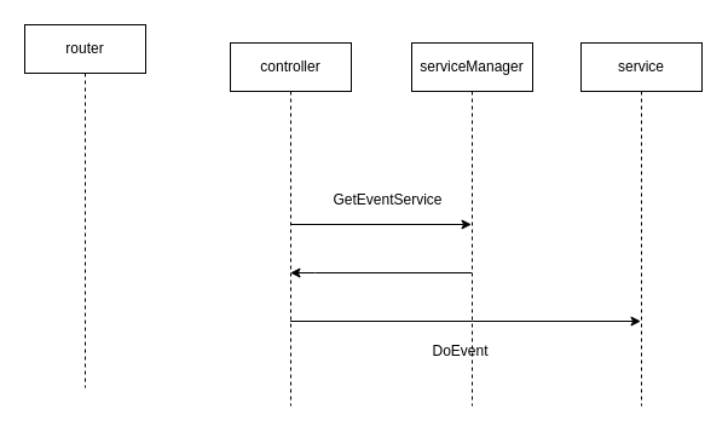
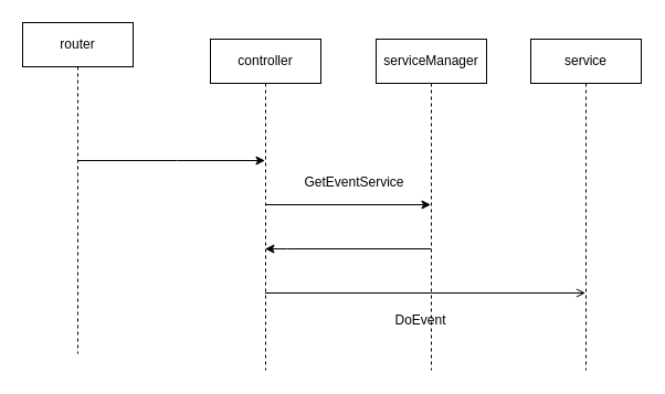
+ <mxCell id="9" value="" style="endArrow=classic;html=1;rounded=0;" edge="1" parent="1" source="2" target="3"><mxGeometry width="50" height="50" relative="1" as="geometry"><mxPoint x="120" y="185" as="sourcePoint" /><mxPoint x="170" y="135" as="targetPoint" /><Array as="points"><mxPoint x="160" y="145" /></Array></mxGeometry></mxCell>
- <mxCell id="10" value="" style="endArrow=classic;html=1;rounded=0;" edge="1" parent="1" source="3" target="5"><mxGeometry width="50" height="50" relative="1" as="geometry"><mxPoint x="300" y="305" as="sourcePoint" /><mxPoint x="350" y="255" as="targetPoint" /><Array as="points"><mxPoint x="390" y="265" /></Array></mxGeometry></mxCell>
+ <mxCell id="10" value="" style="endArrow=open;html=1;rounded=0;" edge="1" parent="1" source="3" target="5"><mxGeometry width="50" height="50" relative="1" as="geometry"><mxPoint x="300" y="305" as="sourcePoint" /><mxPoint x="350" y="255" as="targetPoint" /><Array as="points"><mxPoint x="390" y="265" /></Array></mxGeometry></mxCell>
